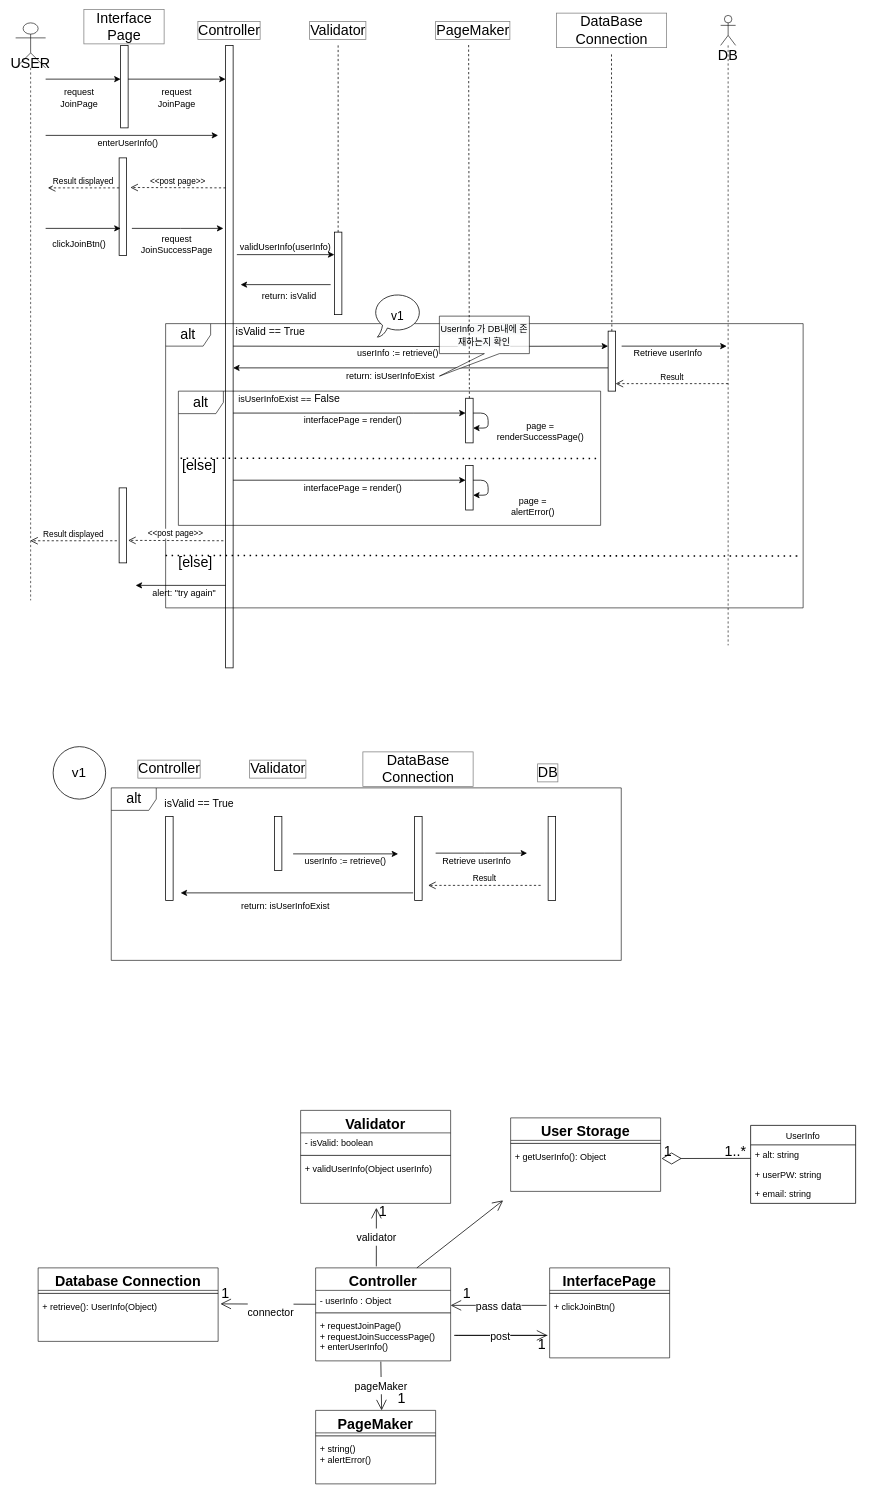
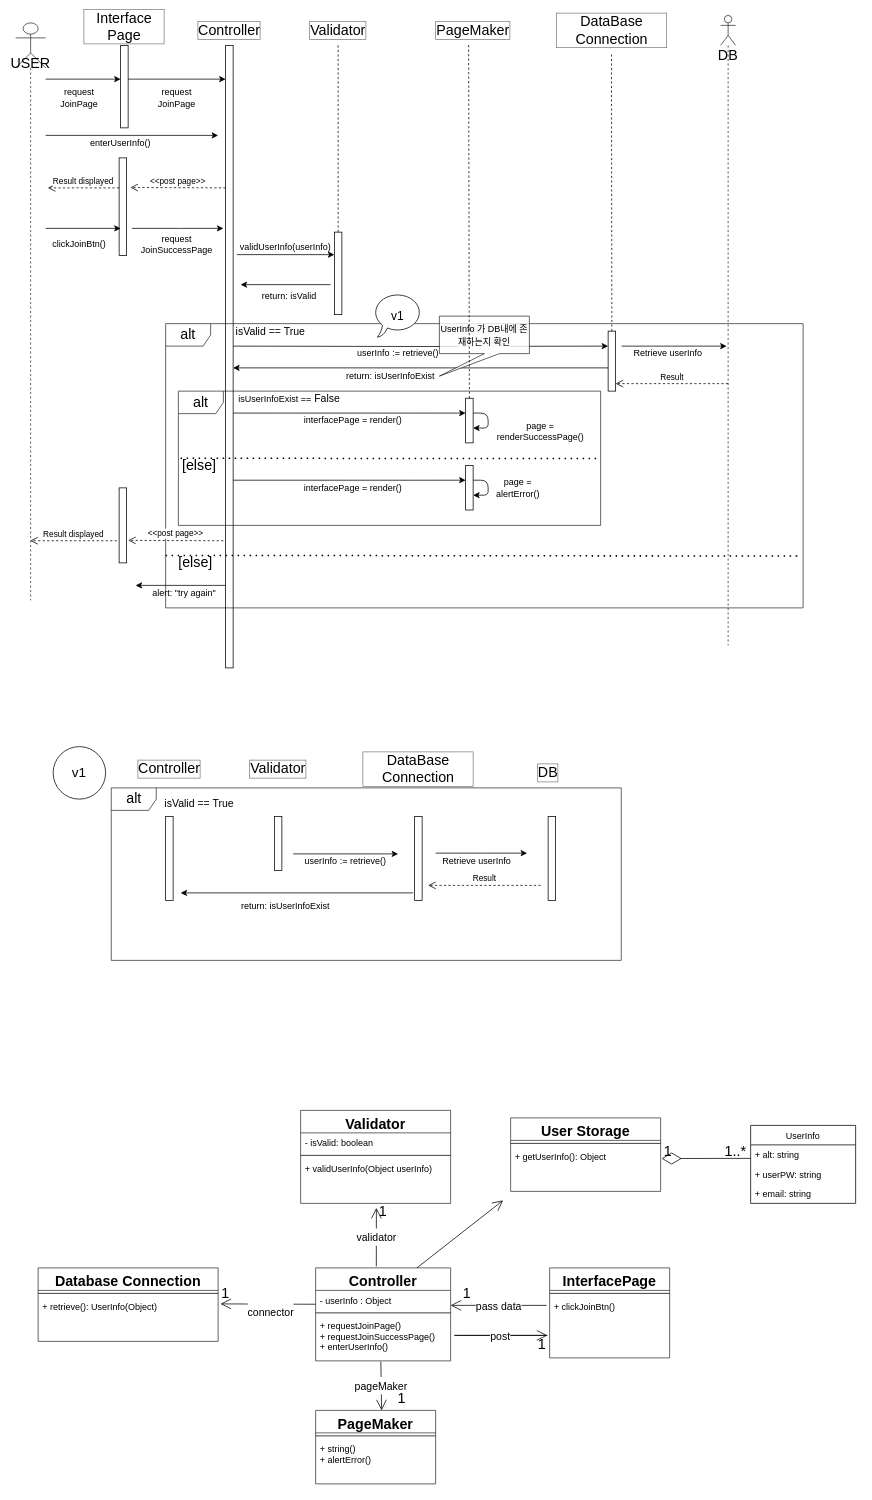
- <mxCell id="14" value="enterUserInfo()" style="text;html=1;strokeColor=none;fillColor=none;align=center;verticalAlign=middle;whiteSpace=wrap;rounded=0;" vertex="1" parent="1"><mxGeometry x="110" y="180" width="120" height="20" as="geometry" /></mxCell>
+ <mxCell id="14" value="enterUserInfo()" style="text;html=1;strokeColor=none;fillColor=none;align=center;verticalAlign=middle;whiteSpace=wrap;rounded=0;" vertex="1" parent="1"><mxGeometry x="100" y="180" width="120" height="20" as="geometry" /></mxCell>
- <mxCell id="52" value="page = alertError()" style="text;html=1;strokeColor=none;fillColor=none;align=center;verticalAlign=middle;whiteSpace=wrap;rounded=0;" vertex="1" parent="1"><mxGeometry x="670" y="664.75" width="80" height="20" as="geometry" /></mxCell>
+ <mxCell id="52" value="page = alertError()" style="text;html=1;strokeColor=none;fillColor=none;align=center;verticalAlign=middle;whiteSpace=wrap;rounded=0;" vertex="1" parent="1"><mxGeometry x="650" y="639.75" width="80" height="20" as="geometry" /></mxCell>
